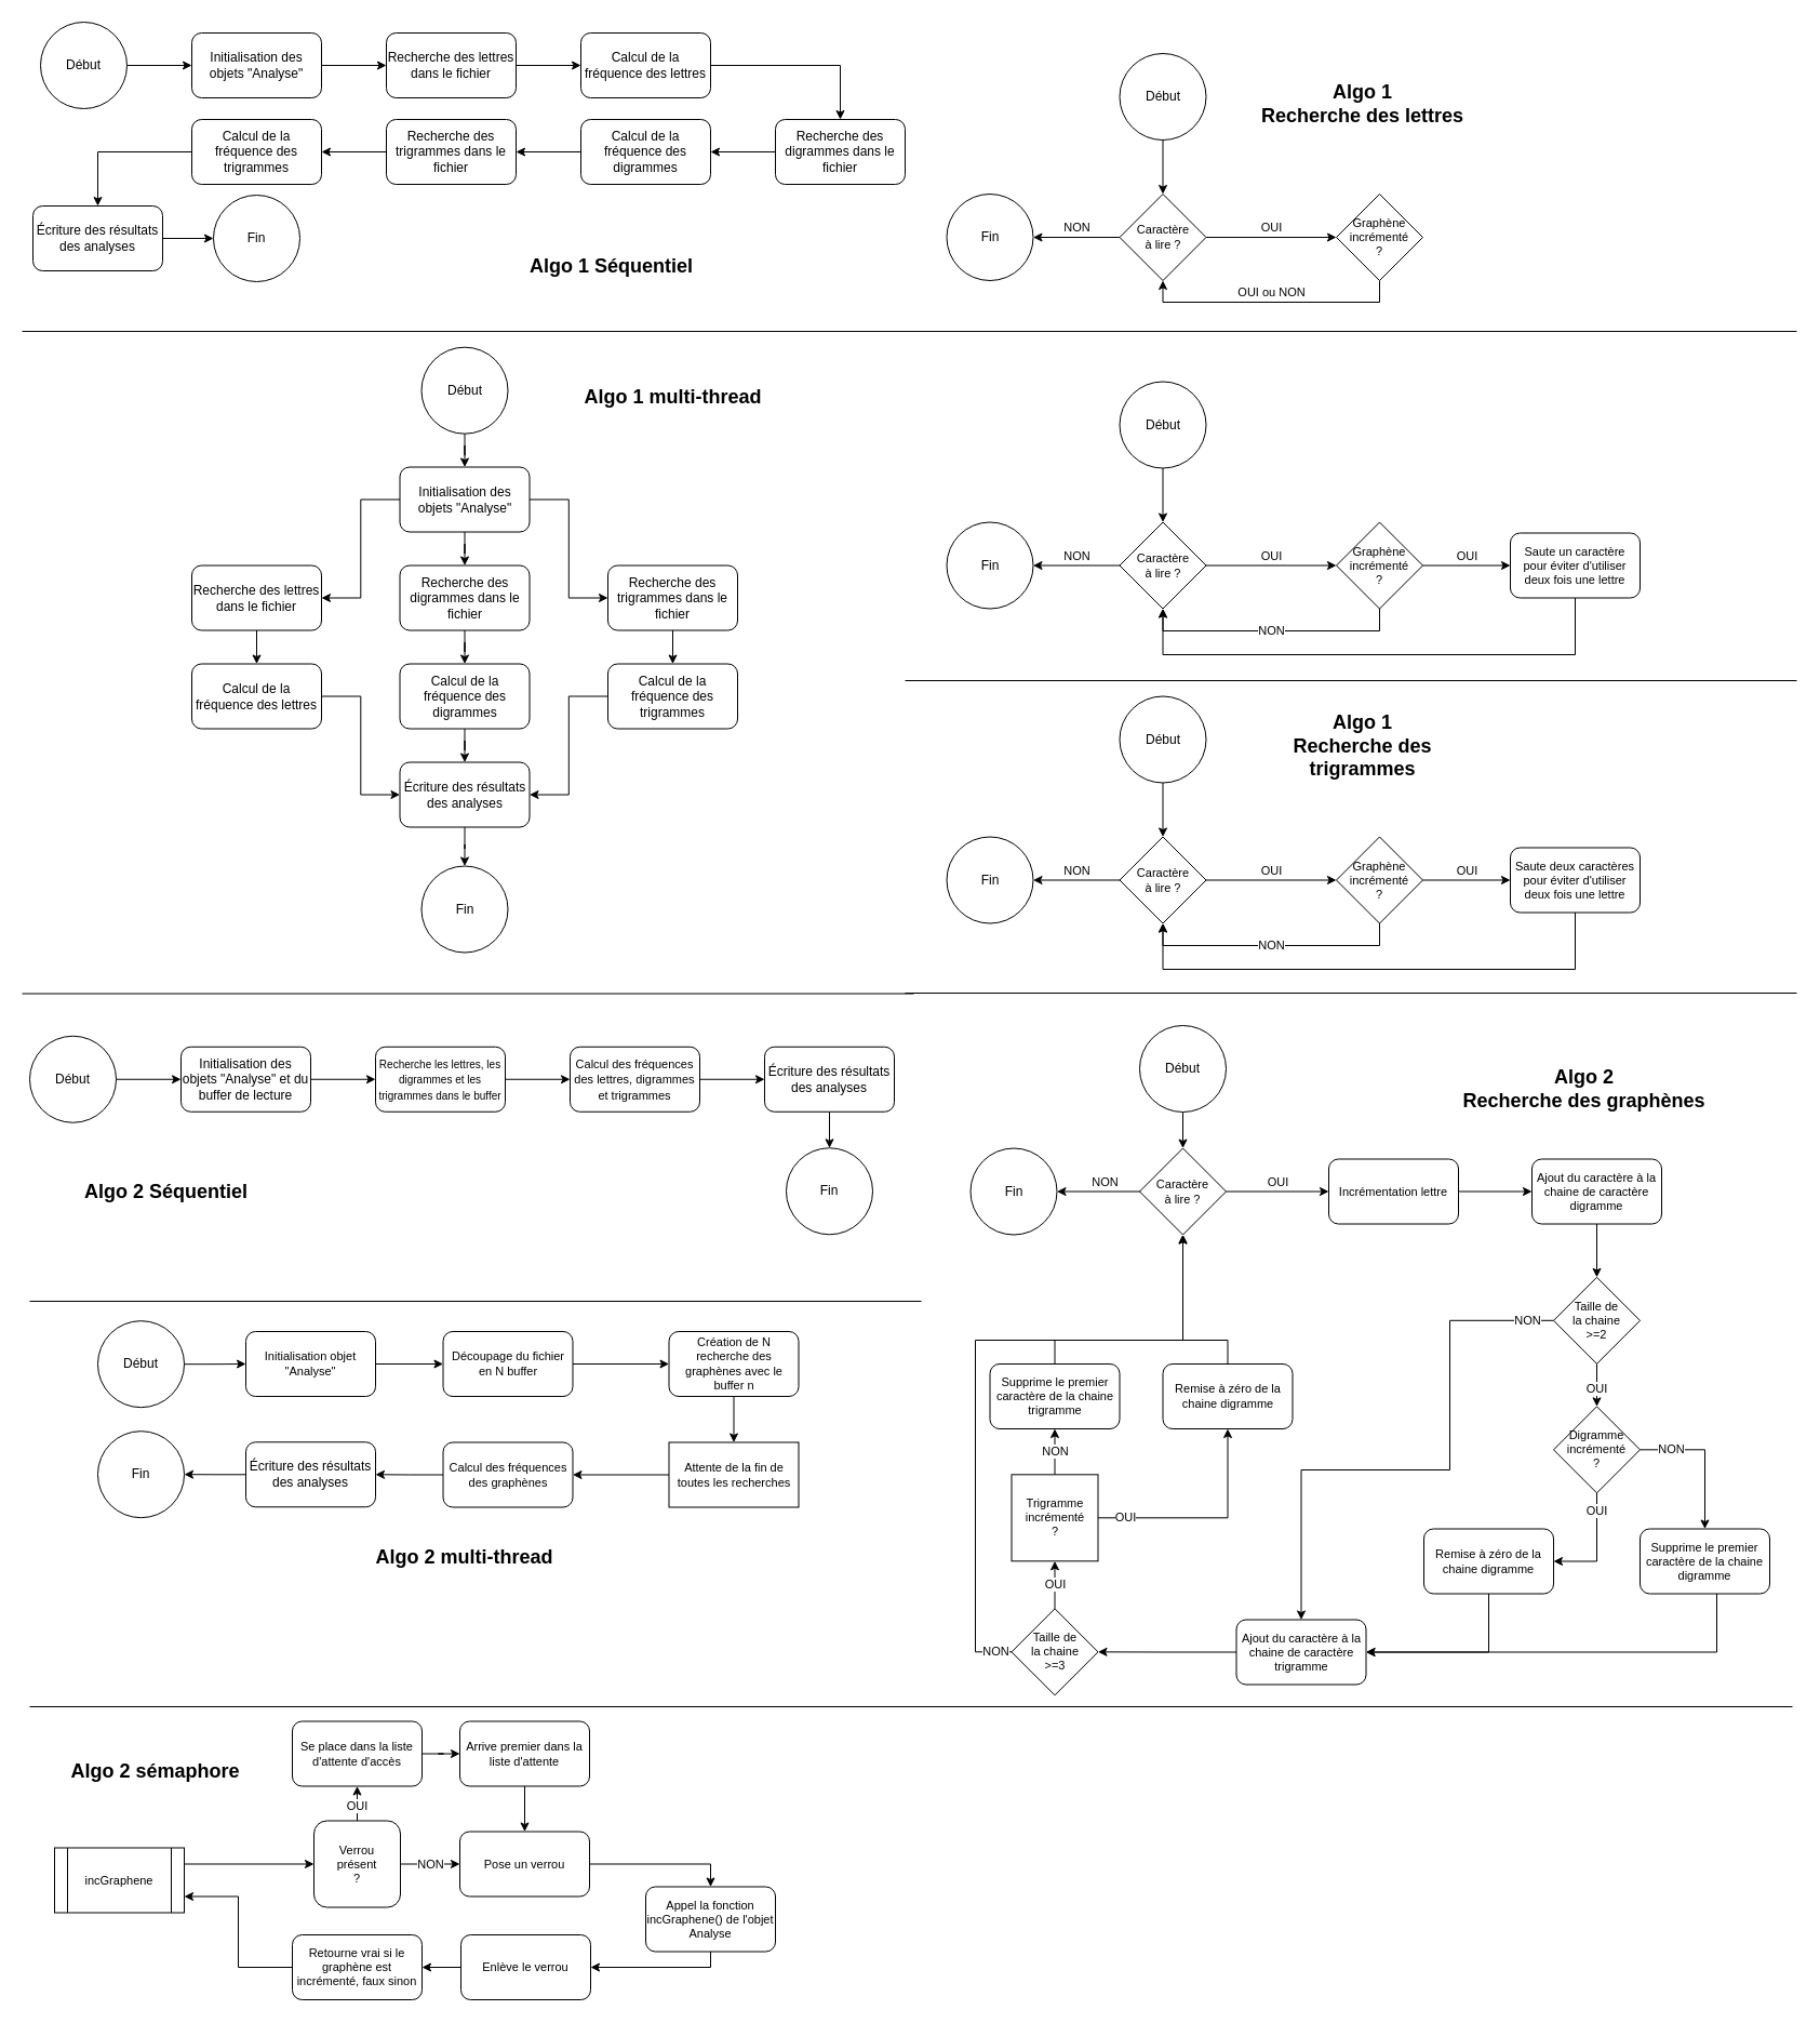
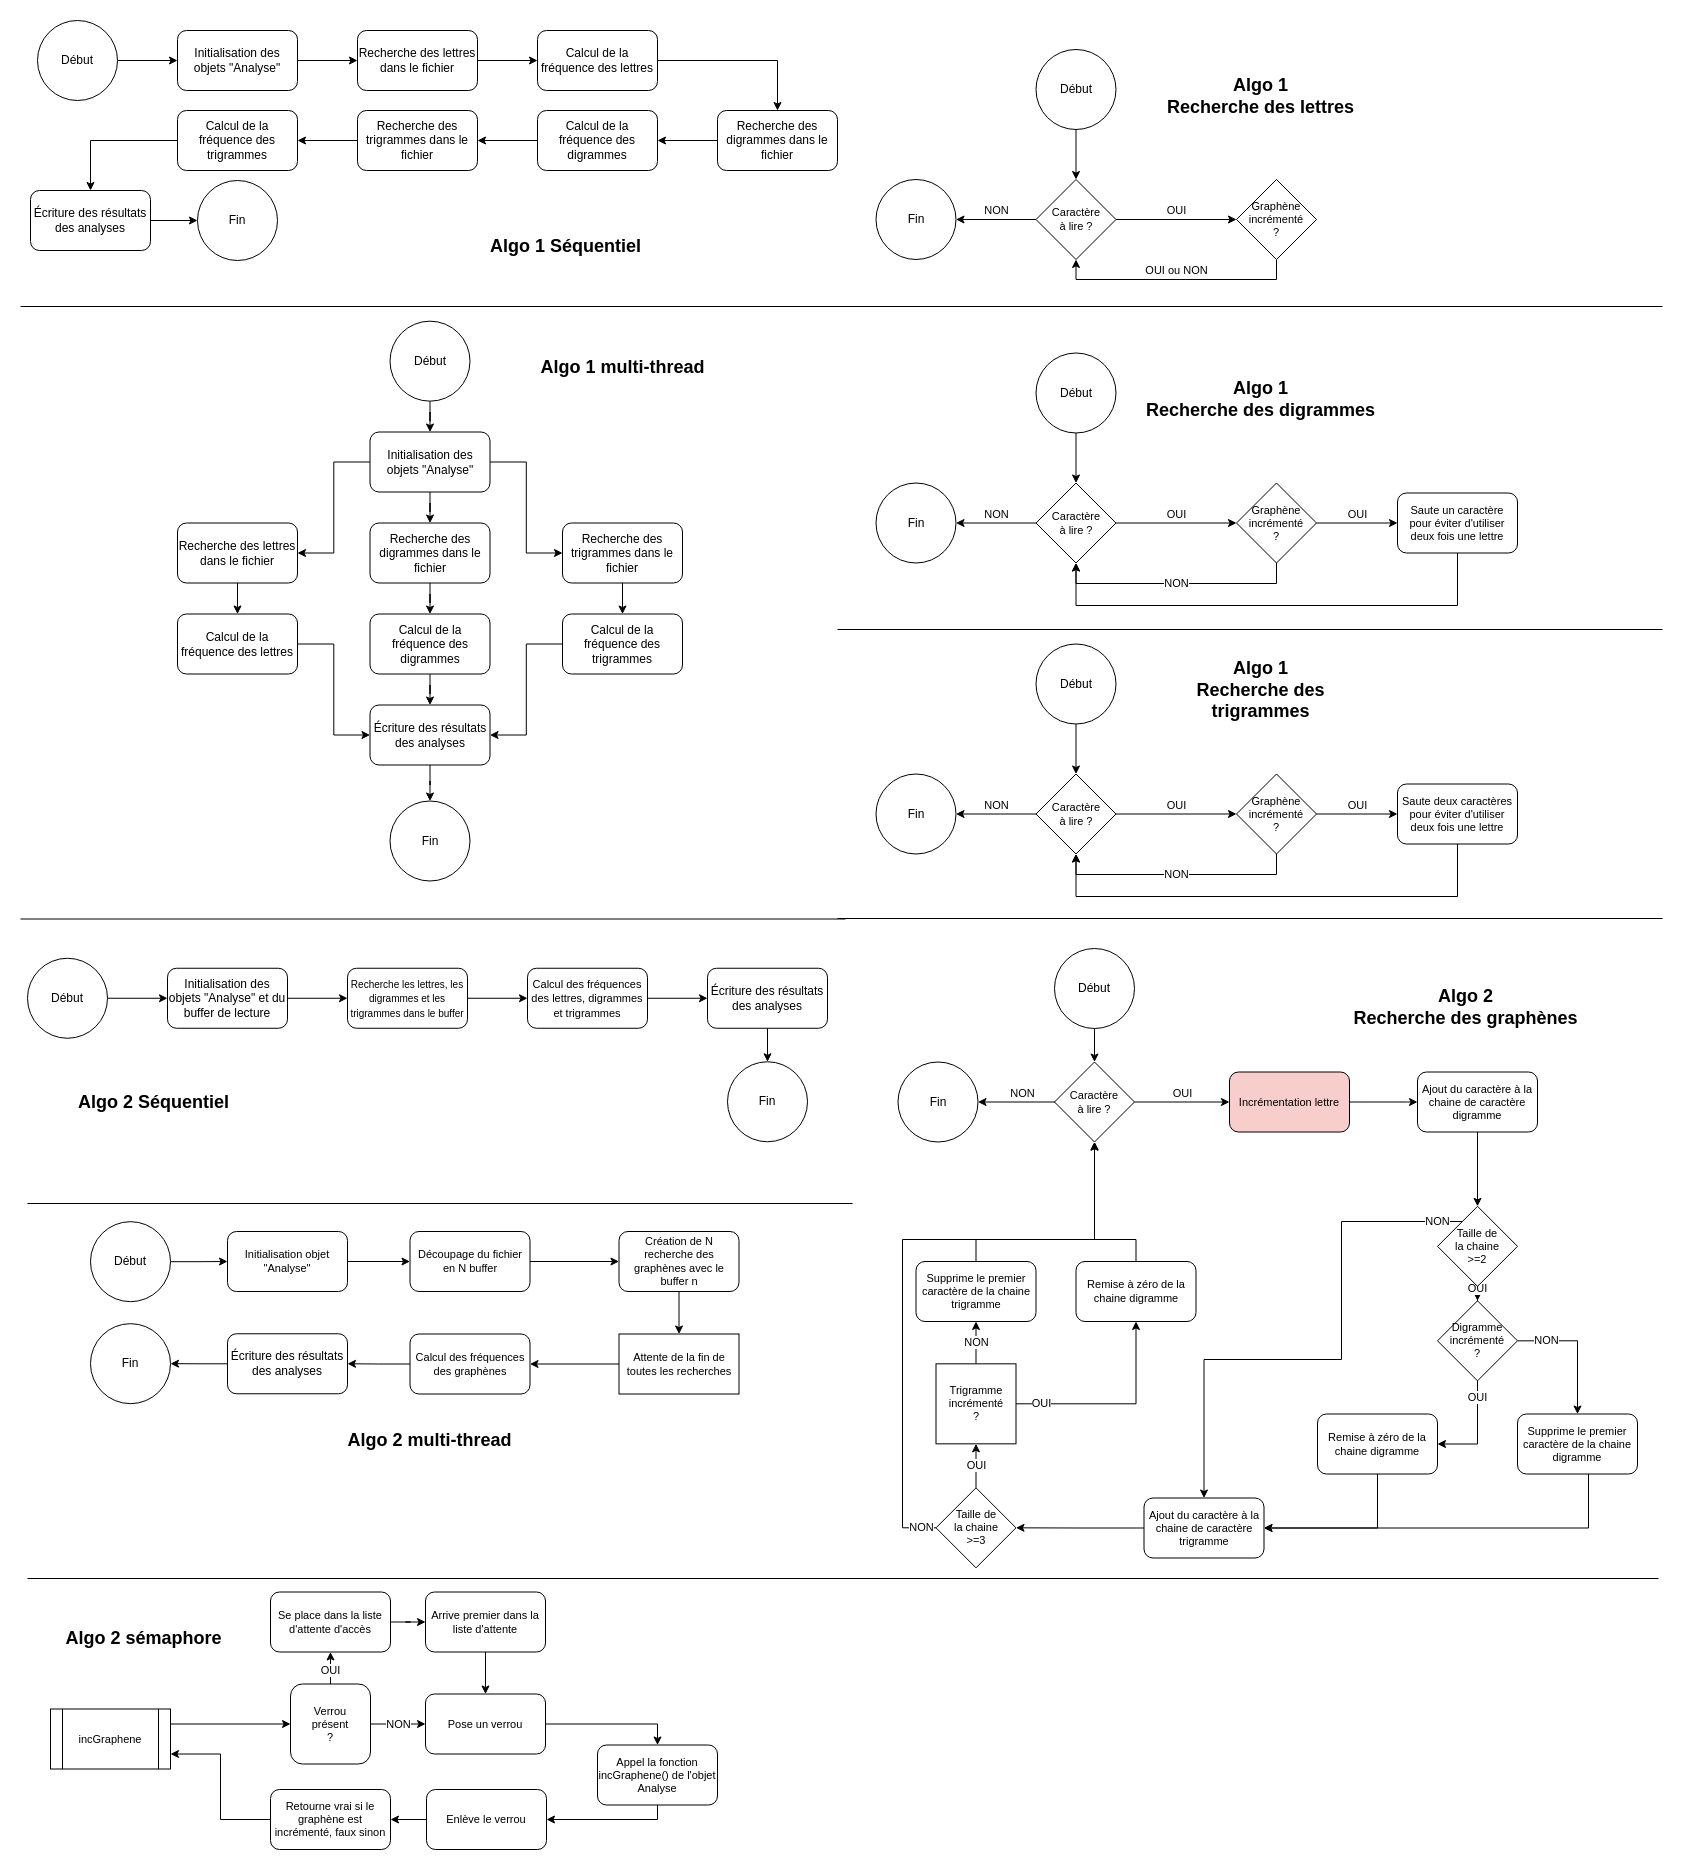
+ <mxCell id="79" value="&lt;font style=&quot;font-size: 18px&quot;&gt;&lt;b&gt;Algo 1&lt;br&gt; Recherche des digrammes&lt;br&gt;&lt;/b&gt;&lt;/font&gt;" style="text;html=1;strokeColor=none;fillColor=none;align=center;verticalAlign=middle;whiteSpace=wrap;rounded=0;" vertex="1" parent="1"><mxGeometry x="1143.5" y="365.5" width="233" height="67" as="geometry" /></mxCell>
- <mxCell id="118" value="Incrémentation lettre" style="rounded=1;whiteSpace=wrap;html=1;fontSize=11;align=center;" vertex="1" parent="1"><mxGeometry x="1229" y="1071.5" width="120" height="60" as="geometry" /></mxCell>
+ <mxCell id="118" value="Incrémentation lettre" style="rounded=1;whiteSpace=wrap;html=1;fontSize=11;align=center;fillColor=#f8cecc;" vertex="1" parent="1"><mxGeometry x="1229" y="1071.5" width="120" height="60" as="geometry" /></mxCell>
- <mxCell id="107" value="Taille de&lt;br&gt; la chaine &lt;br&gt;&amp;gt;=2" style="rhombus;whiteSpace=wrap;html=1;fontSize=11;align=center;" vertex="1" parent="1"><mxGeometry x="1437" y="1180.833" width="80" height="80" as="geometry" /></mxCell>
+ <mxCell id="107" value="Taille de&lt;br&gt; la chaine &lt;br&gt;&amp;gt;=2" style="rhombus;whiteSpace=wrap;html=1;fontSize=11;align=center;" vertex="1" parent="1"><mxGeometry x="1437" y="1205.833" width="80" height="80" as="geometry" /></mxCell>
